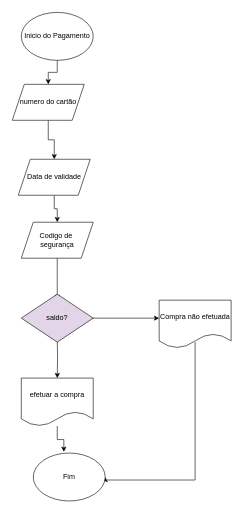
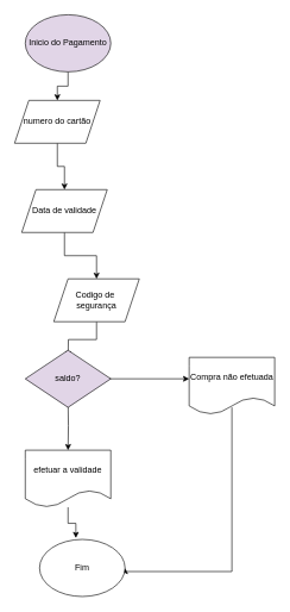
- <mxCell id="3" value="Inicio do Pagamento&lt;br&gt;" style="ellipse;whiteSpace=wrap;html=1;" parent="1" vertex="1"><mxGeometry x="35" width="120" height="80" as="geometry" y="20" /></mxCell>
+ <mxCell id="3" value="Inicio do Pagamento&lt;br&gt;" style="ellipse;whiteSpace=wrap;html=1;fillColor=#e1d5e7;" parent="1" vertex="1"><mxGeometry x="35" width="120" height="80" as="geometry" y="20" /></mxCell>
- <mxCell id="9" value="Codigo de&amp;nbsp;&lt;br&gt;segurança&lt;br&gt;" style="shape=parallelogram;perimeter=parallelogramPerimeter;whiteSpace=wrap;html=1;fixedSize=1;" parent="1" vertex="1"><mxGeometry x="35" y="370" width="120" height="60" as="geometry" /></mxCell>
+ <mxCell id="9" value="Codigo de&amp;nbsp;&lt;br&gt;segurança&lt;br&gt;" style="shape=parallelogram;perimeter=parallelogramPerimeter;whiteSpace=wrap;html=1;fixedSize=1;" parent="1" vertex="1"><mxGeometry x="75" y="390" width="120" height="60" as="geometry" /></mxCell>
- <mxCell id="14" value="efetuar a compra" style="shape=document;whiteSpace=wrap;html=1;boundedLbl=1;" parent="1" vertex="1"><mxGeometry x="35" y="630" width="120" height="80" as="geometry" /></mxCell>
+ <mxCell id="14" value="efetuar a validade" style="shape=document;whiteSpace=wrap;html=1;boundedLbl=1;" parent="1" vertex="1"><mxGeometry x="35" y="630" width="120" height="80" as="geometry" /></mxCell>
